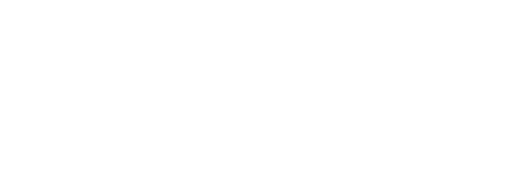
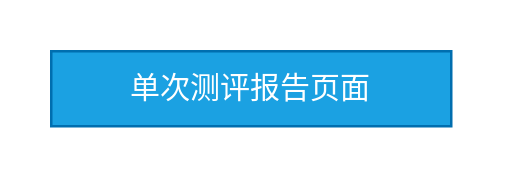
+ <mxCell id="2" value="单次测评报告页面" style="rounded=0;whiteSpace=wrap;html=1;fillColor=#1ba1e2;strokeColor=#006EAF;fontColor=#ffffff;" vertex="1" parent="1"><mxGeometry x="20" y="20" width="160" height="30" as="geometry" /></mxCell>
